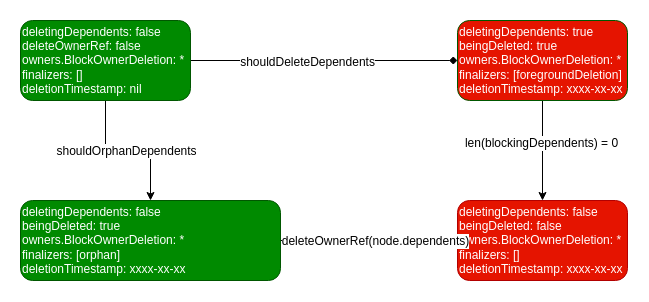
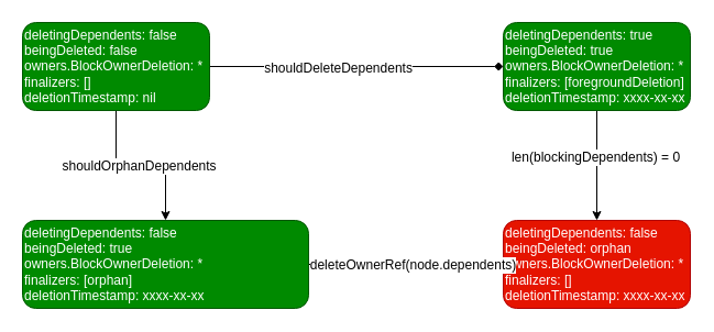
- <mxCell id="13" value="&lt;div&gt;&lt;span&gt;deletingDependents: false&lt;/span&gt;&lt;br&gt;&lt;/div&gt;&lt;div&gt;deleteOwnerRef: false&lt;/div&gt;&lt;div&gt;owners.BlockOwnerDeletion: *&lt;/div&gt;&lt;div&gt;finalizers: []&lt;/div&gt;&lt;div&gt;deletionTimestamp: nil&lt;/div&gt;" style="rounded=1;whiteSpace=wrap;html=1;align=left;fillColor=#008a00;strokeColor=#005700;fontColor=#ffffff;" parent="1" vertex="1"><mxGeometry x="20" y="20" width="170" height="80" as="geometry" /></mxCell>
+ <mxCell id="13" value="&lt;div&gt;&lt;span&gt;deletingDependents: false&lt;/span&gt;&lt;br&gt;&lt;/div&gt;&lt;div&gt;beingDeleted: false&lt;/div&gt;&lt;div&gt;owners.BlockOwnerDeletion: *&lt;/div&gt;&lt;div&gt;finalizers: []&lt;/div&gt;&lt;div&gt;deletionTimestamp: nil&lt;/div&gt;" style="rounded=1;whiteSpace=wrap;html=1;align=left;fillColor=#008a00;strokeColor=#005700;fontColor=#ffffff;" parent="1" vertex="1"><mxGeometry x="20" y="20" width="170" height="80" as="geometry" /></mxCell>
- <mxCell id="5" value="&lt;div&gt;&lt;span&gt;deletingDependents: true&lt;/span&gt;&lt;br&gt;&lt;/div&gt;&lt;div&gt;beingDeleted: true&lt;/div&gt;&lt;div&gt;owners.BlockOwnerDeletion: *&lt;/div&gt;&lt;div&gt;finalizers: [foregroundDeletion]&lt;/div&gt;&lt;div&gt;deletionTimestamp: xxxx-xx-xx&lt;br&gt;&lt;/div&gt;" style="rounded=1;whiteSpace=wrap;html=1;align=left;fillColor=#e51400;strokeColor=#005700;fontColor=#ffffff;" parent="1" vertex="1"><mxGeometry x="457" y="20" width="170" height="80" as="geometry" /></mxCell>
+ <mxCell id="5" value="&lt;div&gt;&lt;span&gt;deletingDependents: true&lt;/span&gt;&lt;br&gt;&lt;/div&gt;&lt;div&gt;beingDeleted: true&lt;/div&gt;&lt;div&gt;owners.BlockOwnerDeletion: *&lt;/div&gt;&lt;div&gt;finalizers: [foregroundDeletion]&lt;/div&gt;&lt;div&gt;deletionTimestamp: xxxx-xx-xx&lt;br&gt;&lt;/div&gt;" style="rounded=1;whiteSpace=wrap;html=1;align=left;fillColor=#008a00;strokeColor=#005700;fontColor=#ffffff;" parent="1" vertex="1"><mxGeometry x="457" y="20" width="170" height="80" as="geometry" /></mxCell>
- <mxCell id="2" value="&lt;div&gt;&lt;span&gt;deletingDependents: false&lt;/span&gt;&lt;br&gt;&lt;/div&gt;&lt;div&gt;beingDeleted: false&lt;/div&gt;&lt;div&gt;owners.BlockOwnerDeletion: *&lt;/div&gt;&lt;div&gt;finalizers: []&lt;/div&gt;&lt;div&gt;deletionTimestamp: xxxx-xx-xx&lt;br&gt;&lt;/div&gt;" style="rounded=1;whiteSpace=wrap;html=1;align=left;fillColor=#e51400;strokeColor=#B20000;fontColor=#ffffff;" parent="1" vertex="1"><mxGeometry x="457" y="200" width="170" height="80" as="geometry" /></mxCell>
+ <mxCell id="2" value="&lt;div&gt;&lt;span&gt;deletingDependents: false&lt;/span&gt;&lt;br&gt;&lt;/div&gt;&lt;div&gt;beingDeleted: orphan&lt;/div&gt;&lt;div&gt;owners.BlockOwnerDeletion: *&lt;/div&gt;&lt;div&gt;finalizers: []&lt;/div&gt;&lt;div&gt;deletionTimestamp: xxxx-xx-xx&lt;br&gt;&lt;/div&gt;" style="rounded=1;whiteSpace=wrap;html=1;align=left;fillColor=#e51400;strokeColor=#B20000;fontColor=#ffffff;" parent="1" vertex="1"><mxGeometry x="457" y="200" width="170" height="80" as="geometry" /></mxCell>
